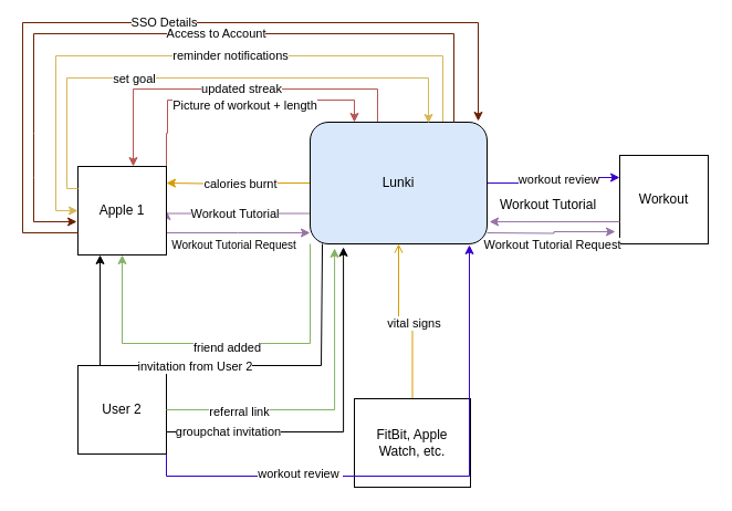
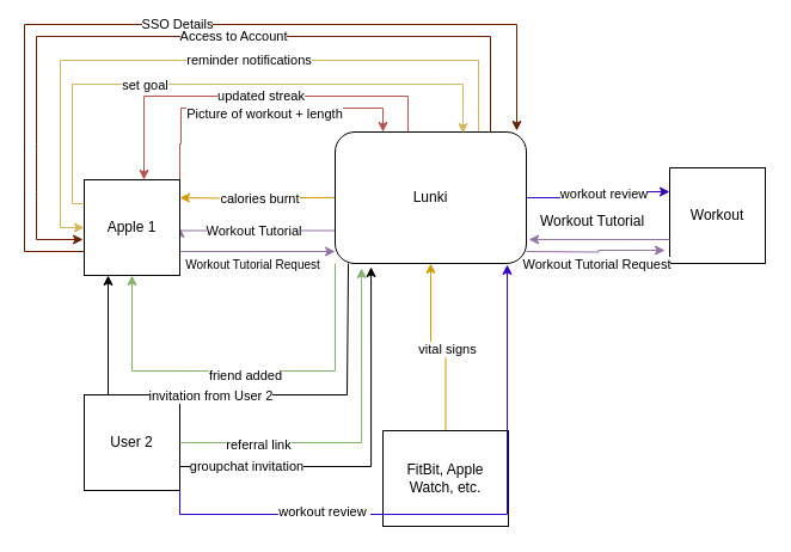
- <mxCell id="14" value="Lunki" style="rounded=1;whiteSpace=wrap;html=1;fillColor=#dae8fc;" vertex="1" parent="1"><mxGeometry x="280" y="110" width="160" height="110" as="geometry" /></mxCell>
+ <mxCell id="14" value="Lunki" style="rounded=1;whiteSpace=wrap;html=1;" vertex="1" parent="1"><mxGeometry x="280" y="110" width="160" height="110" as="geometry" /></mxCell>
- <mxCell id="20" style="edgeStyle=orthogonalEdgeStyle;rounded=0;orthogonalLoop=1;jettySize=auto;html=1;exitX=0.5;exitY=0;exitDx=0;exitDy=0;entryX=0.5;entryY=1;entryDx=0;entryDy=0;fillColor=#ffe6cc;strokeColor=#d79b00;endArrow=open;" edge="1" parent="1" source="22" target="14"><mxGeometry relative="1" as="geometry" /></mxCell>
+ <mxCell id="20" style="edgeStyle=orthogonalEdgeStyle;rounded=0;orthogonalLoop=1;jettySize=auto;html=1;exitX=0.5;exitY=0;exitDx=0;exitDy=0;entryX=0.5;entryY=1;entryDx=0;entryDy=0;fillColor=#ffe6cc;strokeColor=#d79b00;" edge="1" parent="1" source="22" target="14"><mxGeometry relative="1" as="geometry" /></mxCell>
